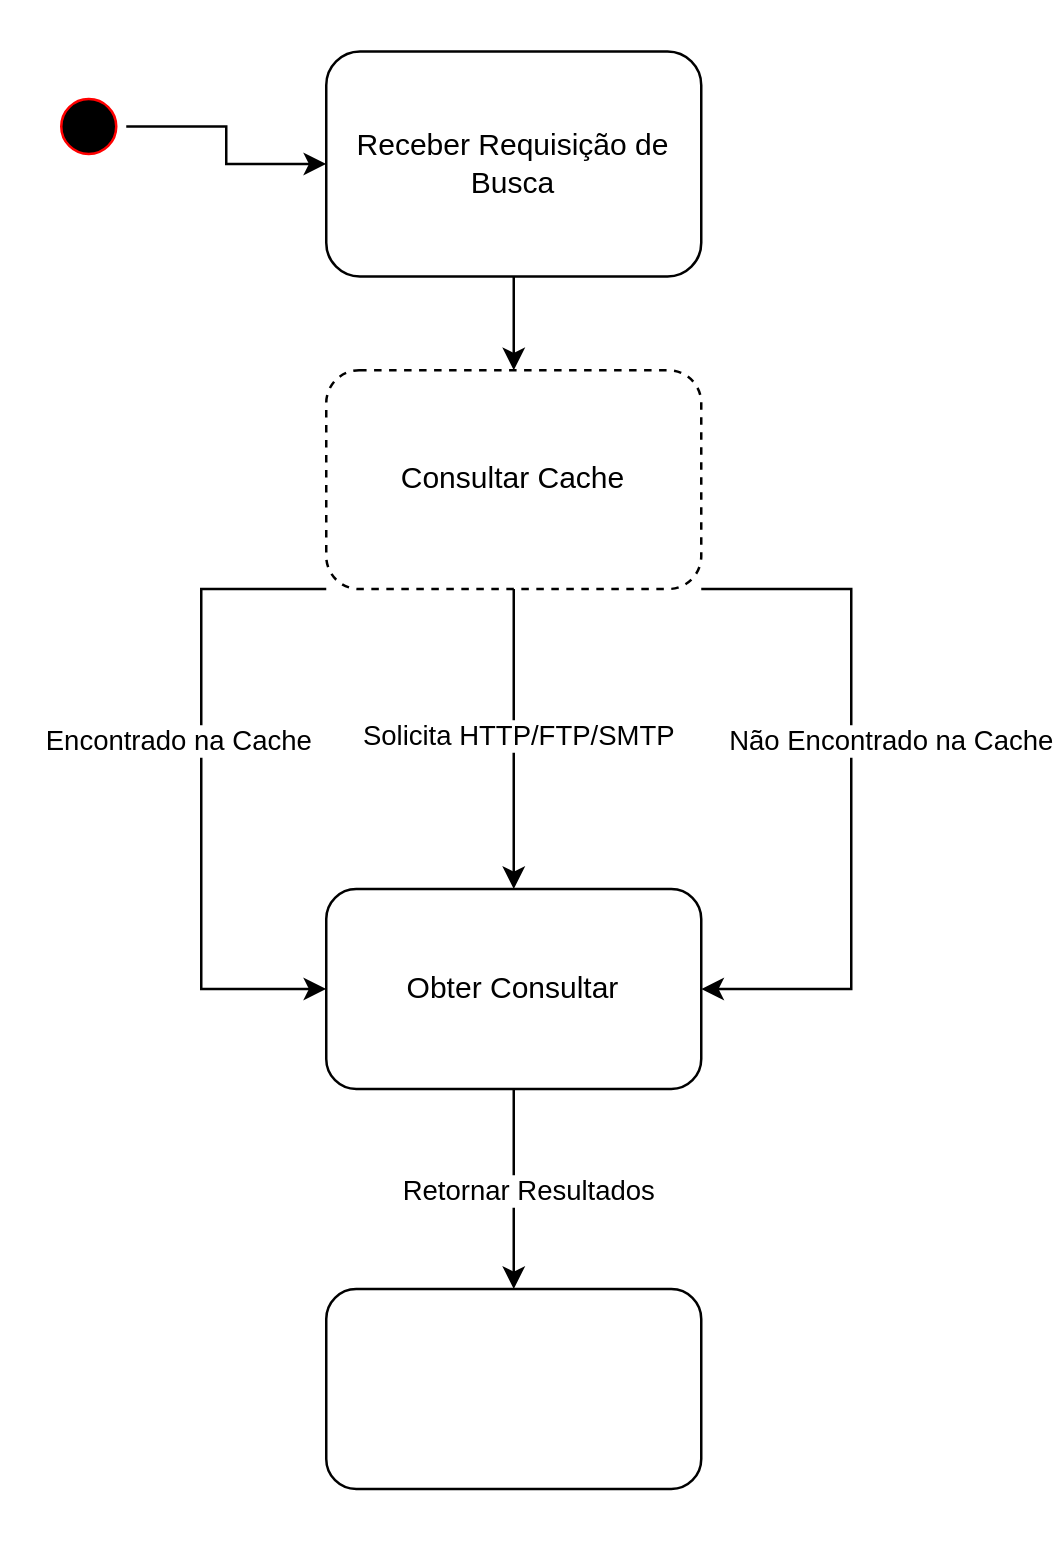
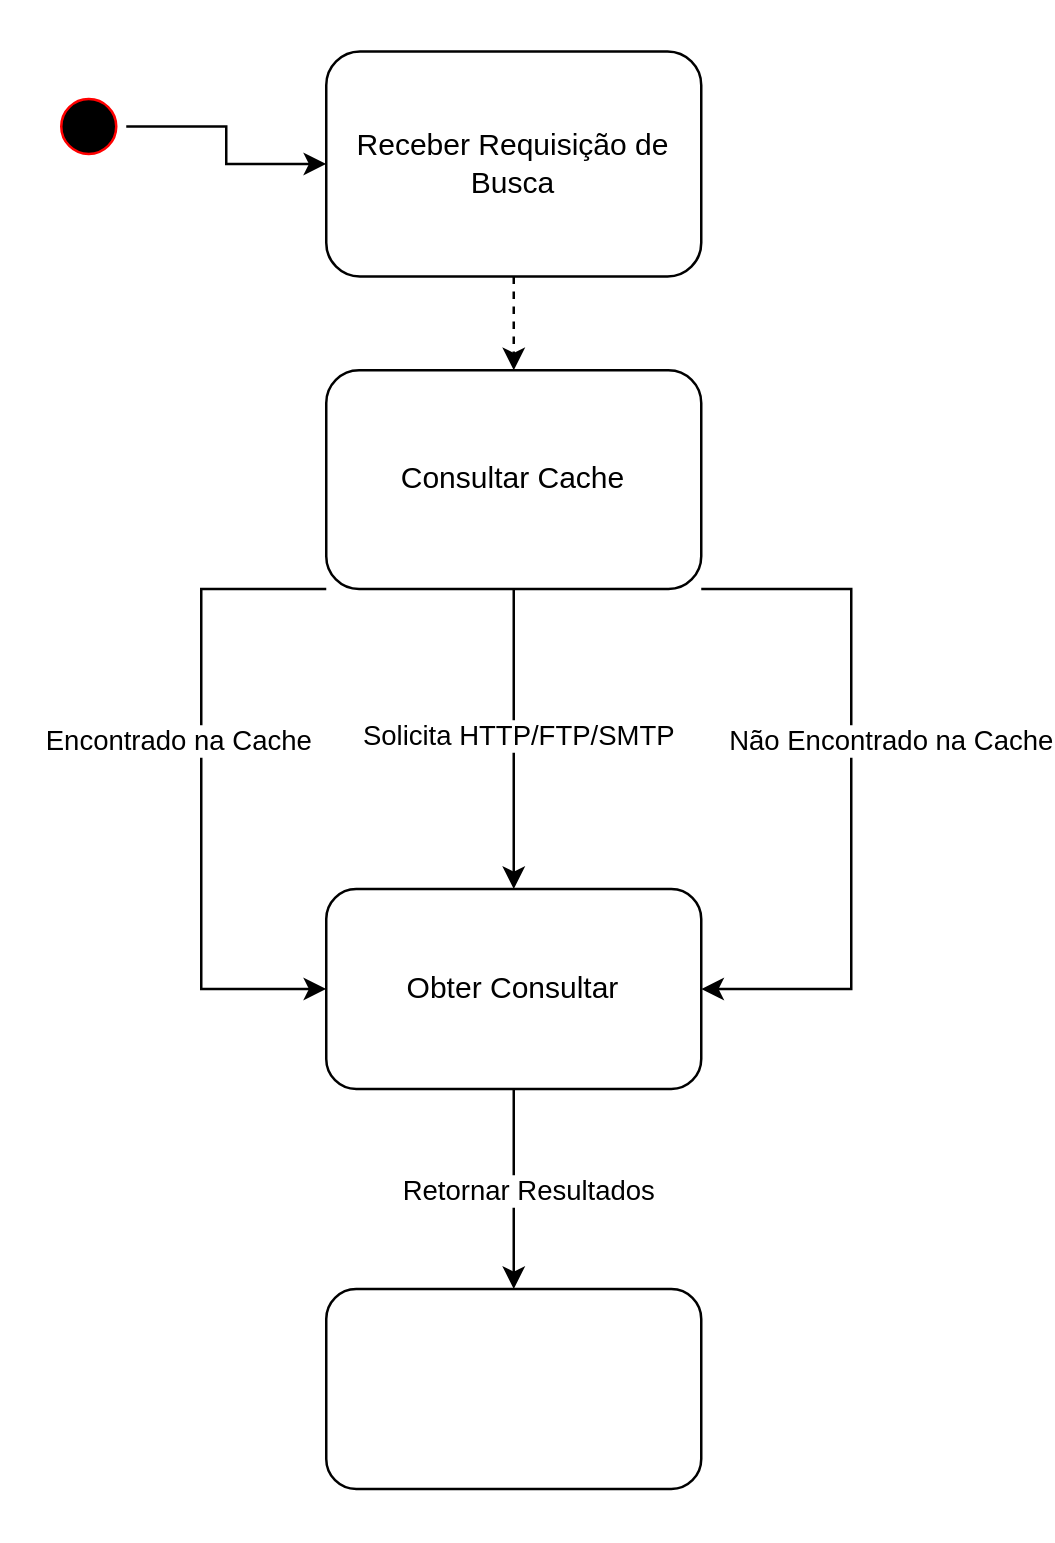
- <mxCell id="14" style="edgeStyle=orthogonalEdgeStyle;rounded=0;orthogonalLoop=1;jettySize=auto;html=1;exitX=0.5;exitY=1;exitDx=0;exitDy=0;entryX=0.5;entryY=0;entryDx=0;entryDy=0;" edge="1" parent="1" source="15" target="8"><mxGeometry relative="1" as="geometry" /></mxCell>
+ <mxCell id="14" style="edgeStyle=orthogonalEdgeStyle;rounded=0;orthogonalLoop=1;jettySize=auto;html=1;exitX=0.5;exitY=1;exitDx=0;exitDy=0;entryX=0.5;entryY=0;entryDx=0;entryDy=0;dashed=1;" edge="1" parent="1" source="15" target="8"><mxGeometry relative="1" as="geometry" /></mxCell>
- <mxCell id="8" value="Consultar Cache" style="rounded=1;whiteSpace=wrap;html=1;dashed=1;" vertex="1" parent="1"><mxGeometry x="130" y="147.5" width="150" height="87.5" as="geometry" /></mxCell>
+ <mxCell id="8" value="Consultar Cache" style="rounded=1;whiteSpace=wrap;html=1;" vertex="1" parent="1"><mxGeometry x="130" y="147.5" width="150" height="87.5" as="geometry" /></mxCell>
